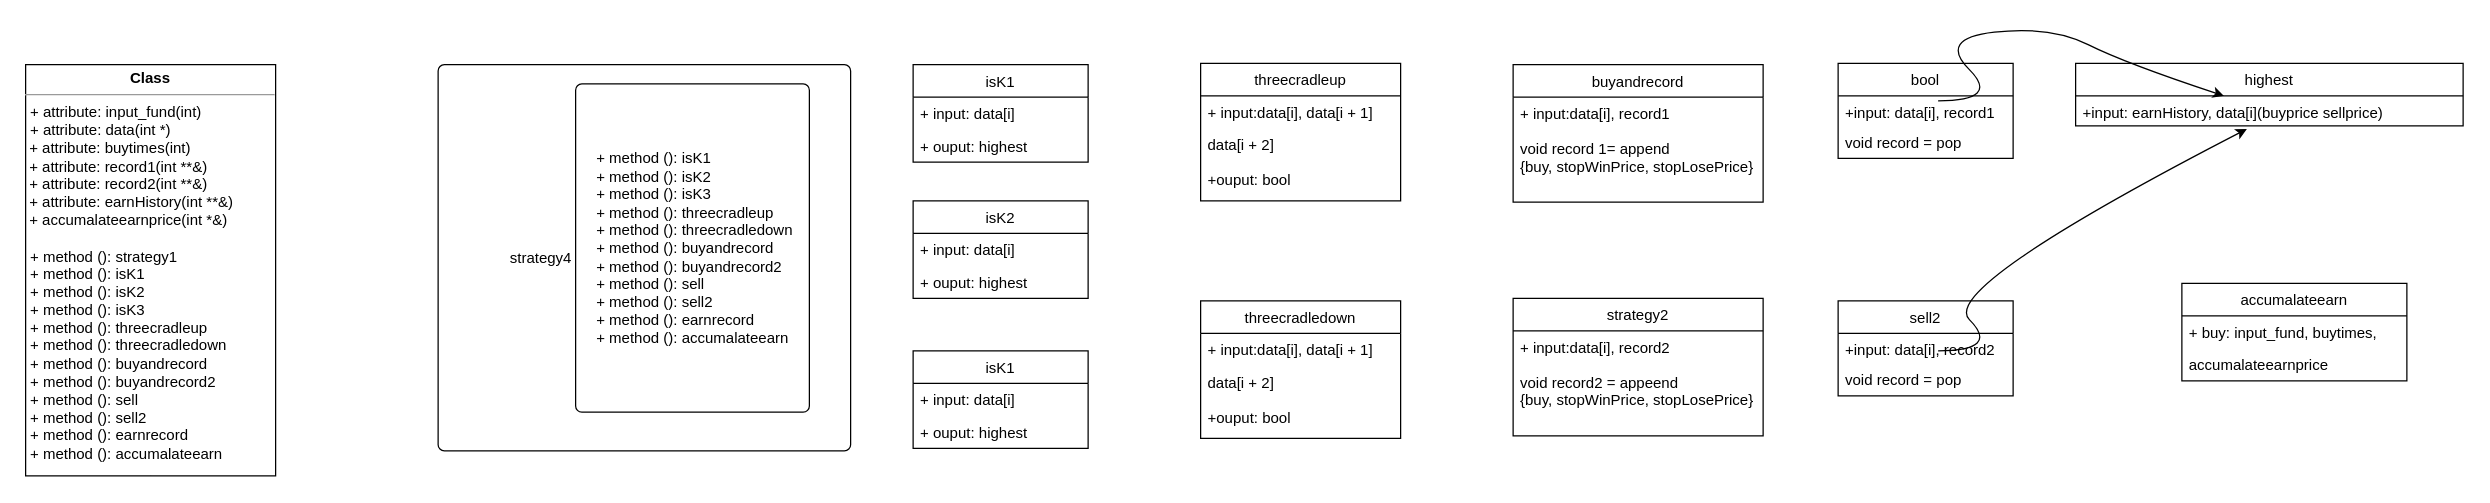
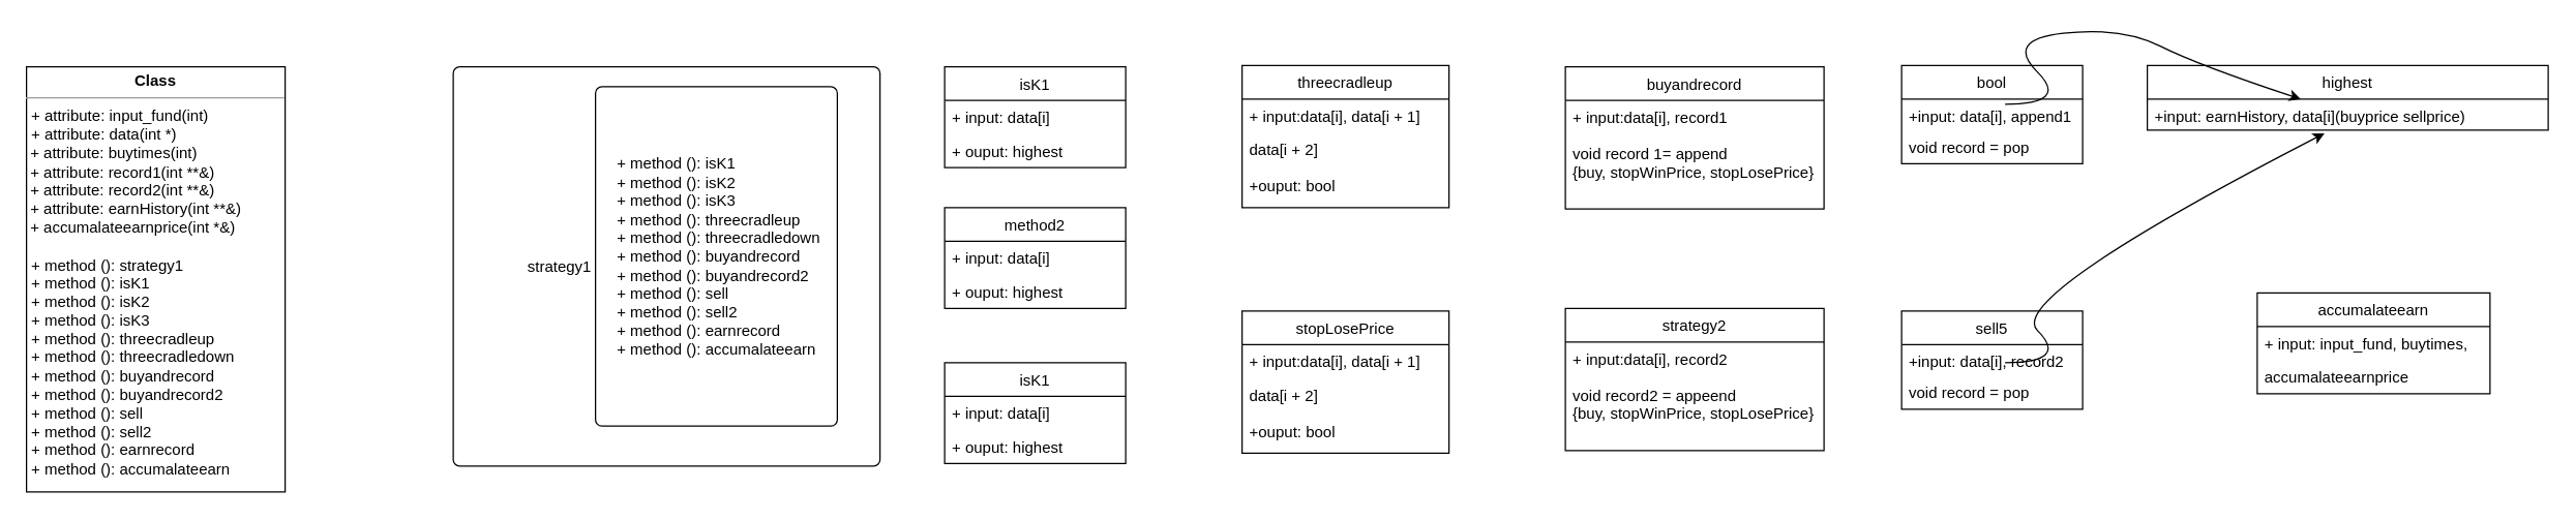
- <mxCell id="27" value="+input: data[i], record1" style="text;strokeColor=none;fillColor=none;align=left;verticalAlign=top;spacingLeft=4;spacingRight=4;overflow=hidden;rotatable=0;points=[[0,0.5],[1,0.5]];portConstraint=eastwest;" vertex="1" parent="26"><mxGeometry y="26" width="140" height="24" as="geometry" /></mxCell>
+ <mxCell id="27" value="+input: data[i], append1" style="text;strokeColor=none;fillColor=none;align=left;verticalAlign=top;spacingLeft=4;spacingRight=4;overflow=hidden;rotatable=0;points=[[0,0.5],[1,0.5]];portConstraint=eastwest;" vertex="1" parent="26"><mxGeometry y="26" width="140" height="24" as="geometry" /></mxCell>
- <mxCell id="10" value="isK2" style="swimlane;fontStyle=0;childLayout=stackLayout;horizontal=1;startSize=26;fillColor=none;horizontalStack=0;resizeParent=1;resizeParentMax=0;resizeLast=0;collapsible=1;marginBottom=0;" vertex="1" parent="1"><mxGeometry x="730" y="160" width="140" height="78" as="geometry" /></mxCell>
+ <mxCell id="10" value="method2" style="swimlane;fontStyle=0;childLayout=stackLayout;horizontal=1;startSize=26;fillColor=none;horizontalStack=0;resizeParent=1;resizeParentMax=0;resizeLast=0;collapsible=1;marginBottom=0;" vertex="1" parent="1"><mxGeometry x="730" y="160" width="140" height="78" as="geometry" /></mxCell>
- <mxCell id="5" value="&lt;span style=&quot;text-align: left;&quot;&gt;strategy4&lt;/span&gt;" style="html=1;shape=mxgraph.er.anchor;whiteSpace=wrap;" parent="4" vertex="1"><mxGeometry width="165" height="309" as="geometry" /></mxCell>
+ <mxCell id="5" value="&lt;span style=&quot;text-align: left;&quot;&gt;strategy1&lt;/span&gt;" style="html=1;shape=mxgraph.er.anchor;whiteSpace=wrap;" parent="4" vertex="1"><mxGeometry width="165" height="309" as="geometry" /></mxCell>
- <mxCell id="19" value="threecradledown" style="swimlane;fontStyle=0;childLayout=stackLayout;horizontal=1;startSize=26;fillColor=none;horizontalStack=0;resizeParent=1;resizeParentMax=0;resizeLast=0;collapsible=1;marginBottom=0;" vertex="1" parent="1"><mxGeometry x="960" y="240" width="160" height="110" as="geometry" /></mxCell>
+ <mxCell id="19" value="stopLosePrice" style="swimlane;fontStyle=0;childLayout=stackLayout;horizontal=1;startSize=26;fillColor=none;horizontalStack=0;resizeParent=1;resizeParentMax=0;resizeLast=0;collapsible=1;marginBottom=0;" vertex="1" parent="1"><mxGeometry x="960" y="240" width="160" height="110" as="geometry" /></mxCell>
- <mxCell id="29" value="sell2" style="swimlane;fontStyle=0;childLayout=stackLayout;horizontal=1;startSize=26;fillColor=none;horizontalStack=0;resizeParent=1;resizeParentMax=0;resizeLast=0;collapsible=1;marginBottom=0;" vertex="1" parent="1"><mxGeometry x="1470" y="240" width="140" height="76" as="geometry" /></mxCell>
+ <mxCell id="29" value="sell5" style="swimlane;fontStyle=0;childLayout=stackLayout;horizontal=1;startSize=26;fillColor=none;horizontalStack=0;resizeParent=1;resizeParentMax=0;resizeLast=0;collapsible=1;marginBottom=0;" vertex="1" parent="1"><mxGeometry x="1470" y="240" width="140" height="76" as="geometry" /></mxCell>
- <mxCell id="37" value="+ buy: input_fund, buytimes," style="text;strokeColor=none;fillColor=none;align=left;verticalAlign=top;spacingLeft=4;spacingRight=4;overflow=hidden;rotatable=0;points=[[0,0.5],[1,0.5]];portConstraint=eastwest;" vertex="1" parent="36"><mxGeometry y="26" width="180" height="26" as="geometry" /></mxCell>
+ <mxCell id="37" value="+ input: input_fund, buytimes," style="text;strokeColor=none;fillColor=none;align=left;verticalAlign=top;spacingLeft=4;spacingRight=4;overflow=hidden;rotatable=0;points=[[0,0.5],[1,0.5]];portConstraint=eastwest;" vertex="1" parent="36"><mxGeometry y="26" width="180" height="26" as="geometry" /></mxCell>
